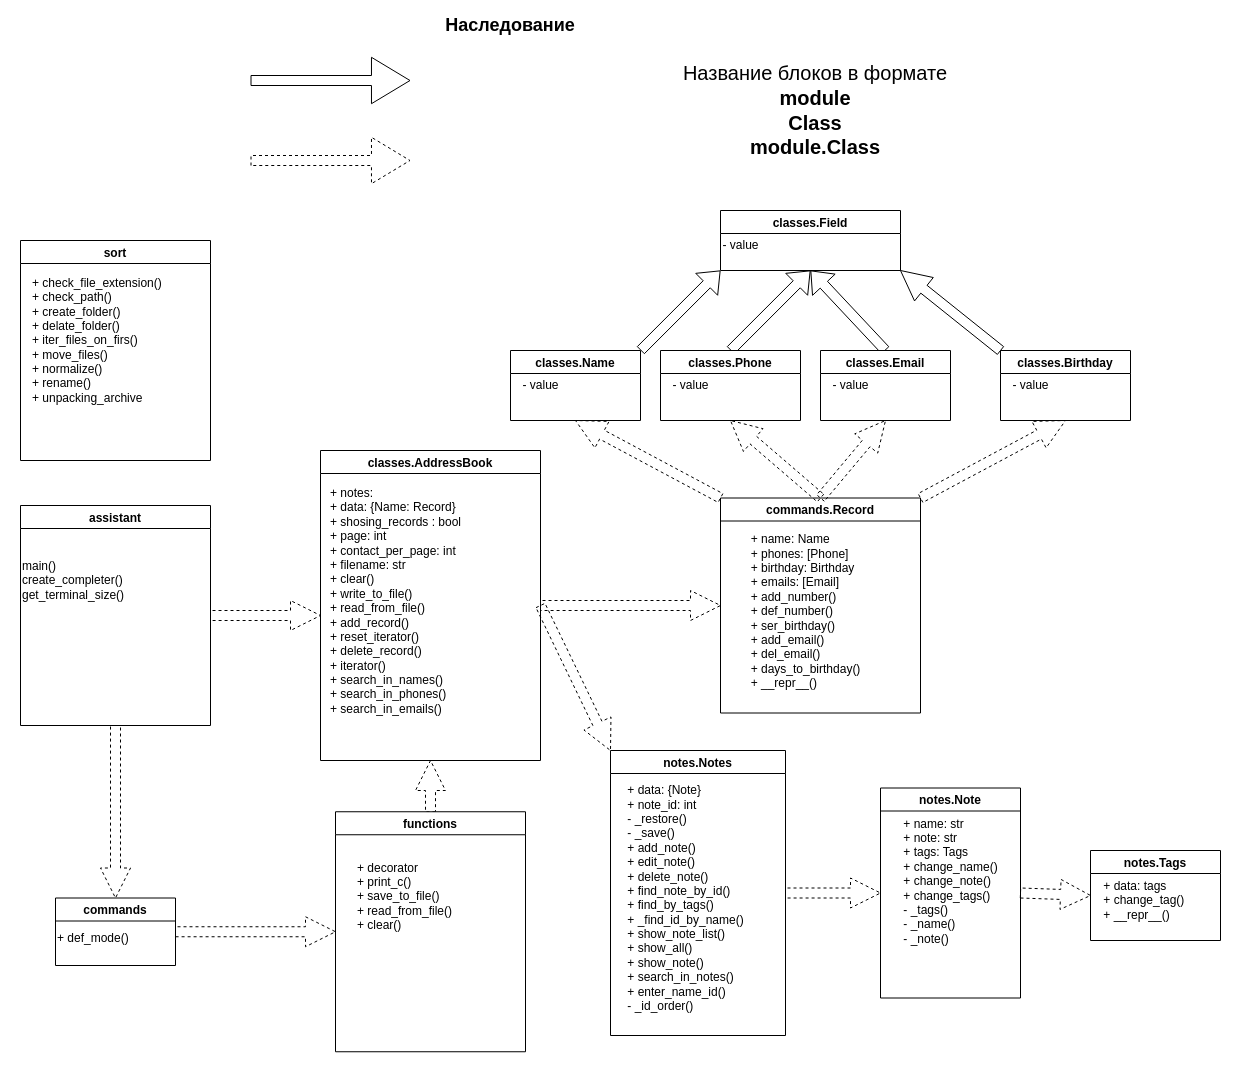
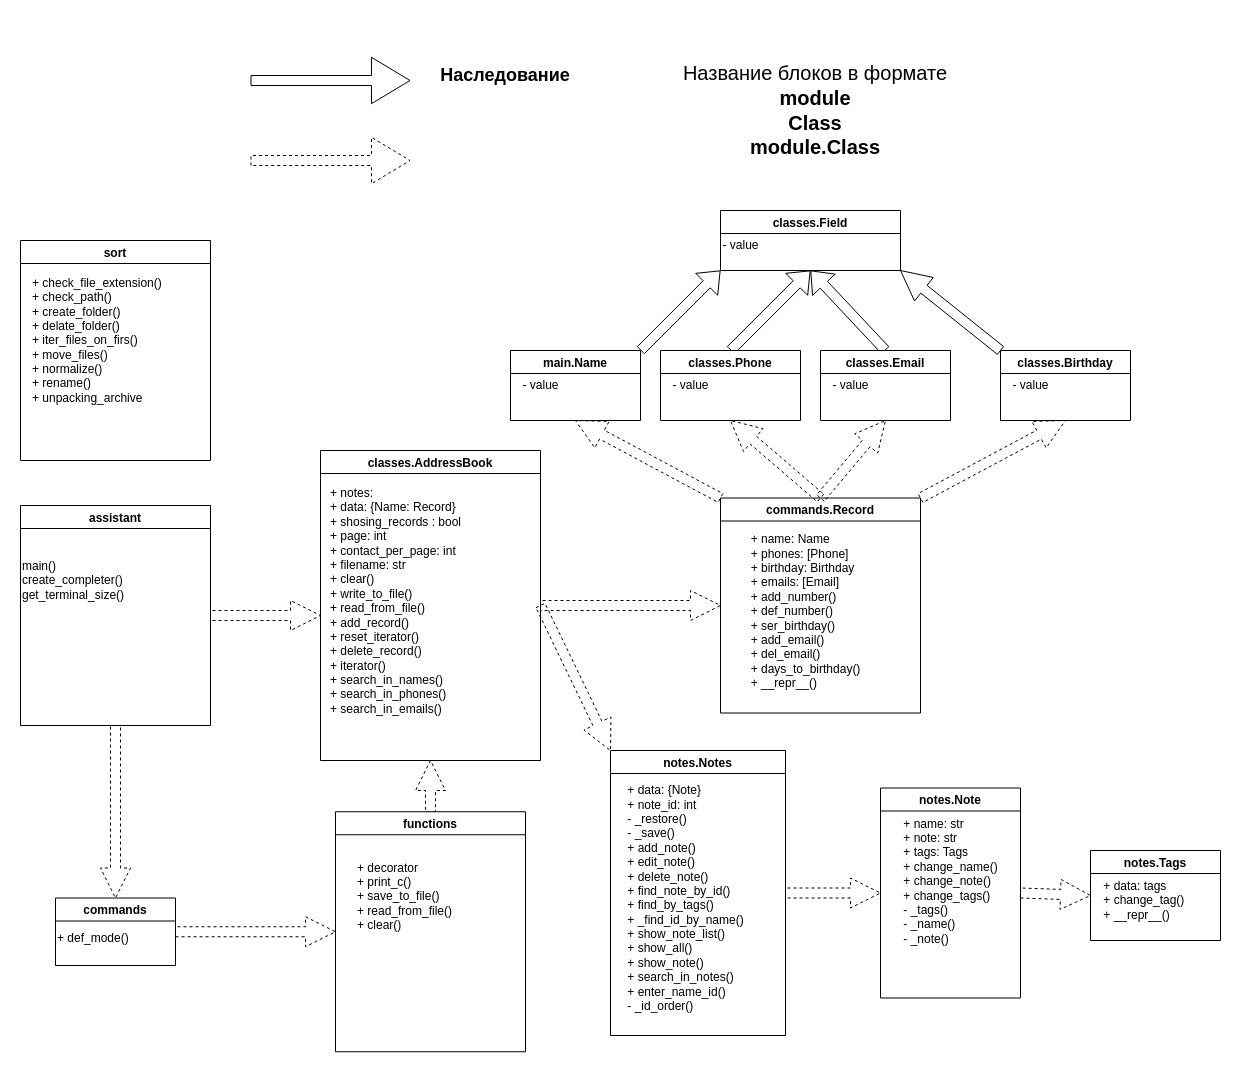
- <mxCell id="51" value="&lt;span style=&quot;font-size: 18px;&quot;&gt;&lt;b&gt;Наследование&lt;/b&gt;&lt;/span&gt;" style="text;html=1;strokeColor=none;fillColor=none;align=center;verticalAlign=middle;whiteSpace=wrap;rounded=0;" parent="1" vertex="1"><mxGeometry x="455" y="10" width="110" height="30" as="geometry" /></mxCell>
+ <mxCell id="51" value="&lt;span style=&quot;font-size: 18px;&quot;&gt;&lt;b&gt;Наследование&lt;/b&gt;&lt;/span&gt;" style="text;html=1;strokeColor=none;fillColor=none;align=center;verticalAlign=middle;whiteSpace=wrap;rounded=0;" parent="1" vertex="1"><mxGeometry x="450" y="60" width="110" height="30" as="geometry" /></mxCell>
- <mxCell id="12" value="classes.Name" style="swimlane;startSize=23;" parent="1" vertex="1"><mxGeometry x="510" y="350" width="130" height="70" as="geometry"><mxRectangle x="430" y="220" width="140" height="30" as="alternateBounds" /></mxGeometry></mxCell>
+ <mxCell id="12" value="main.Name" style="swimlane;startSize=23;" parent="1" vertex="1"><mxGeometry x="510" y="350" width="130" height="70" as="geometry"><mxRectangle x="430" y="220" width="140" height="30" as="alternateBounds" /></mxGeometry></mxCell>
